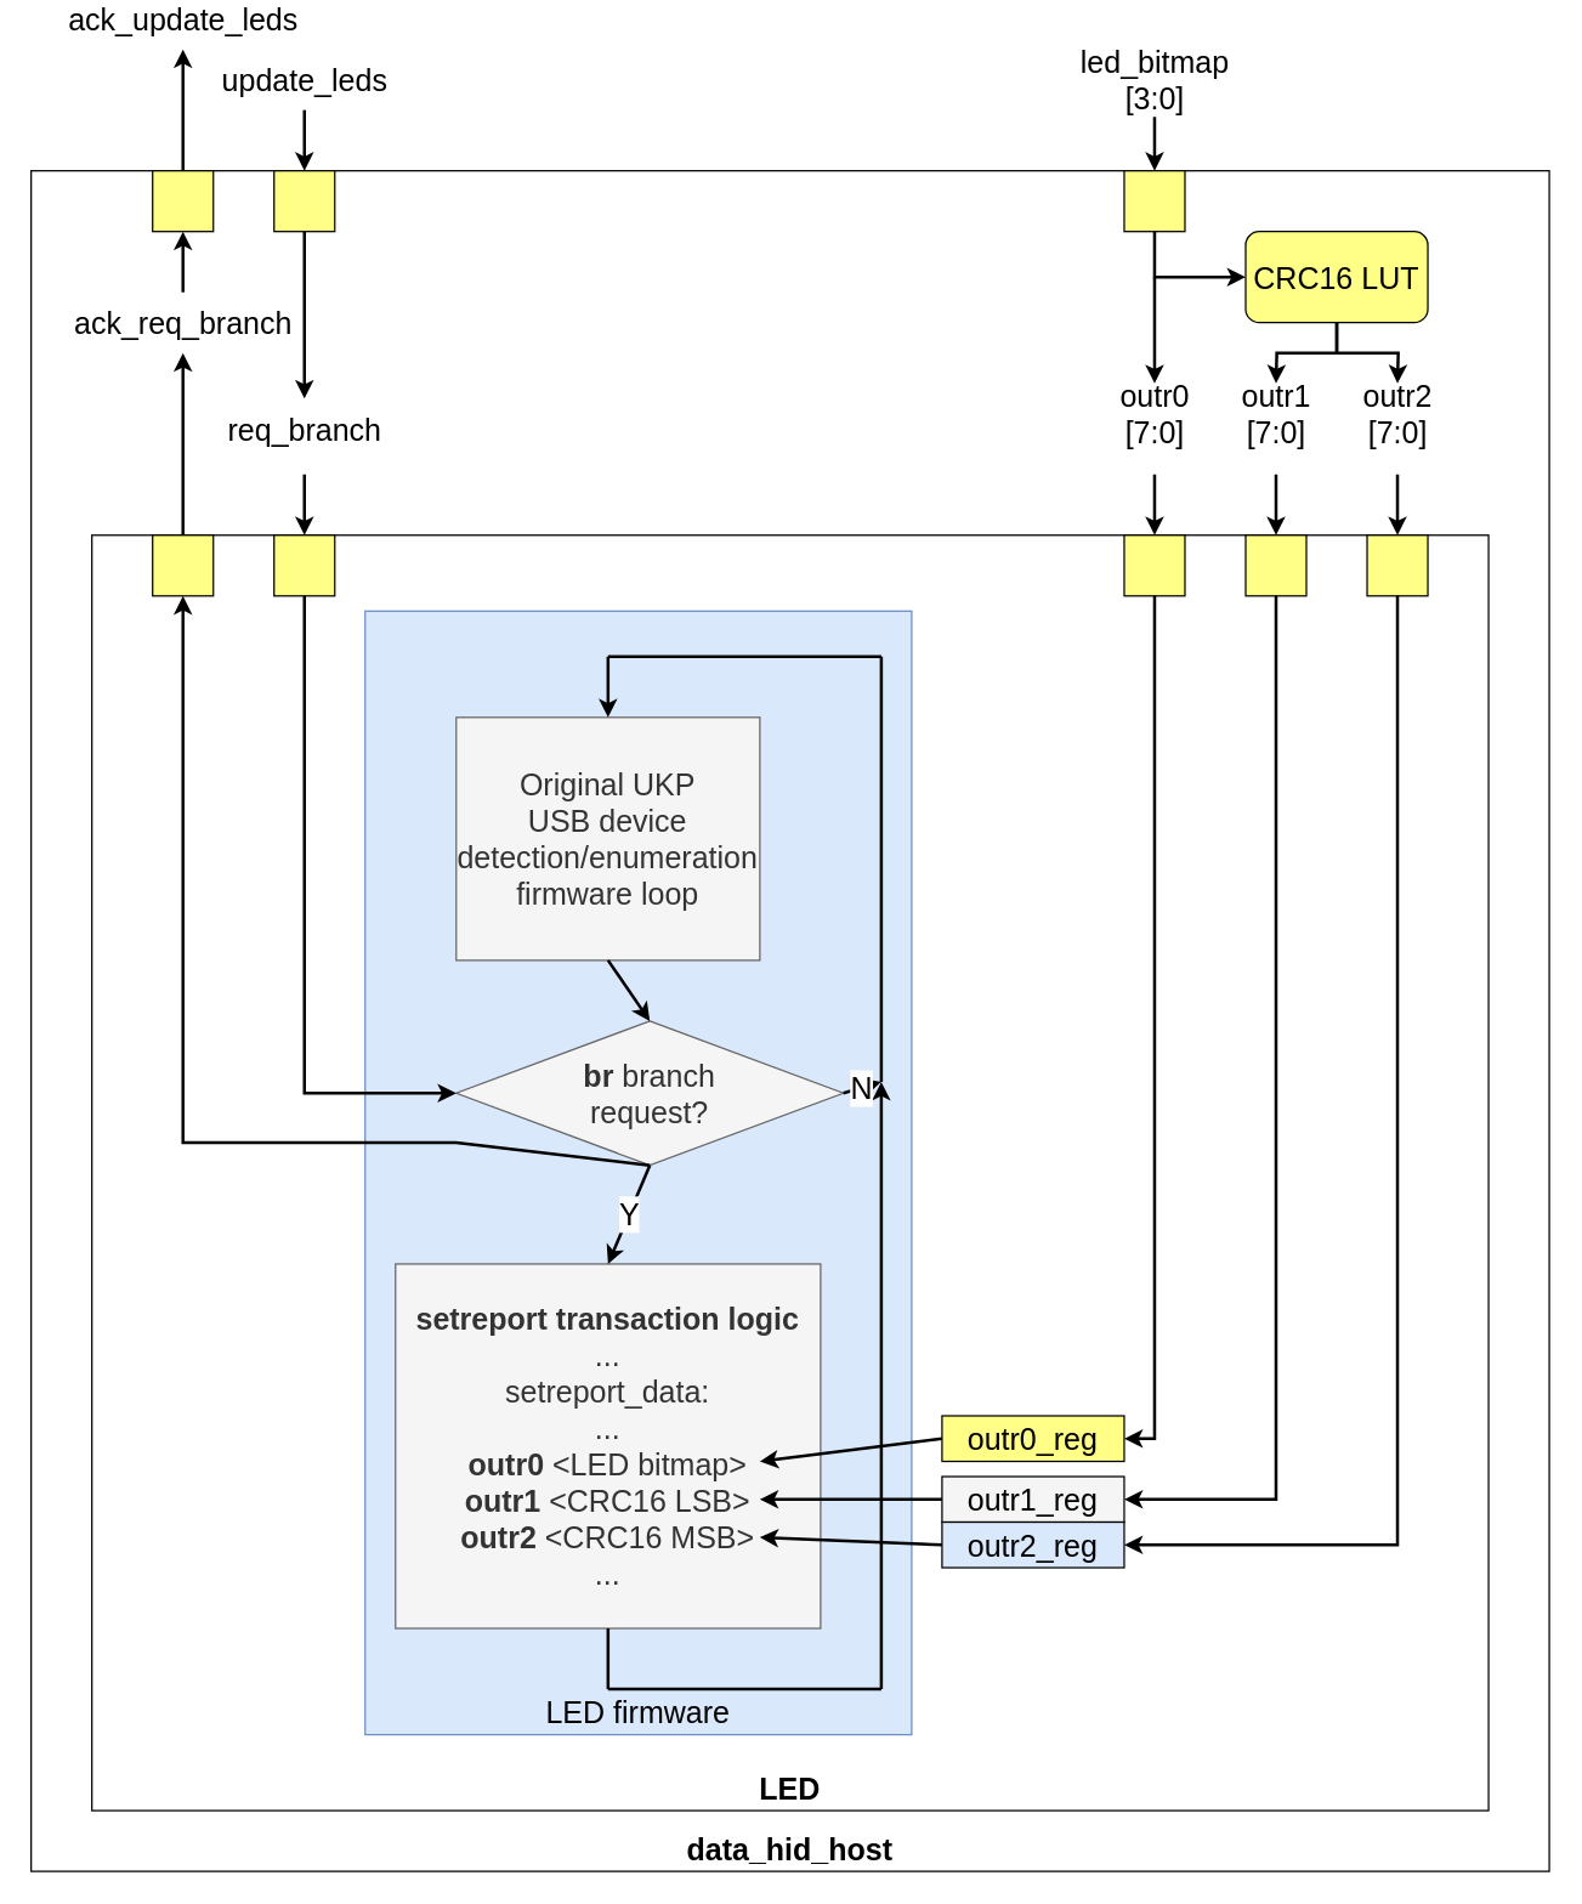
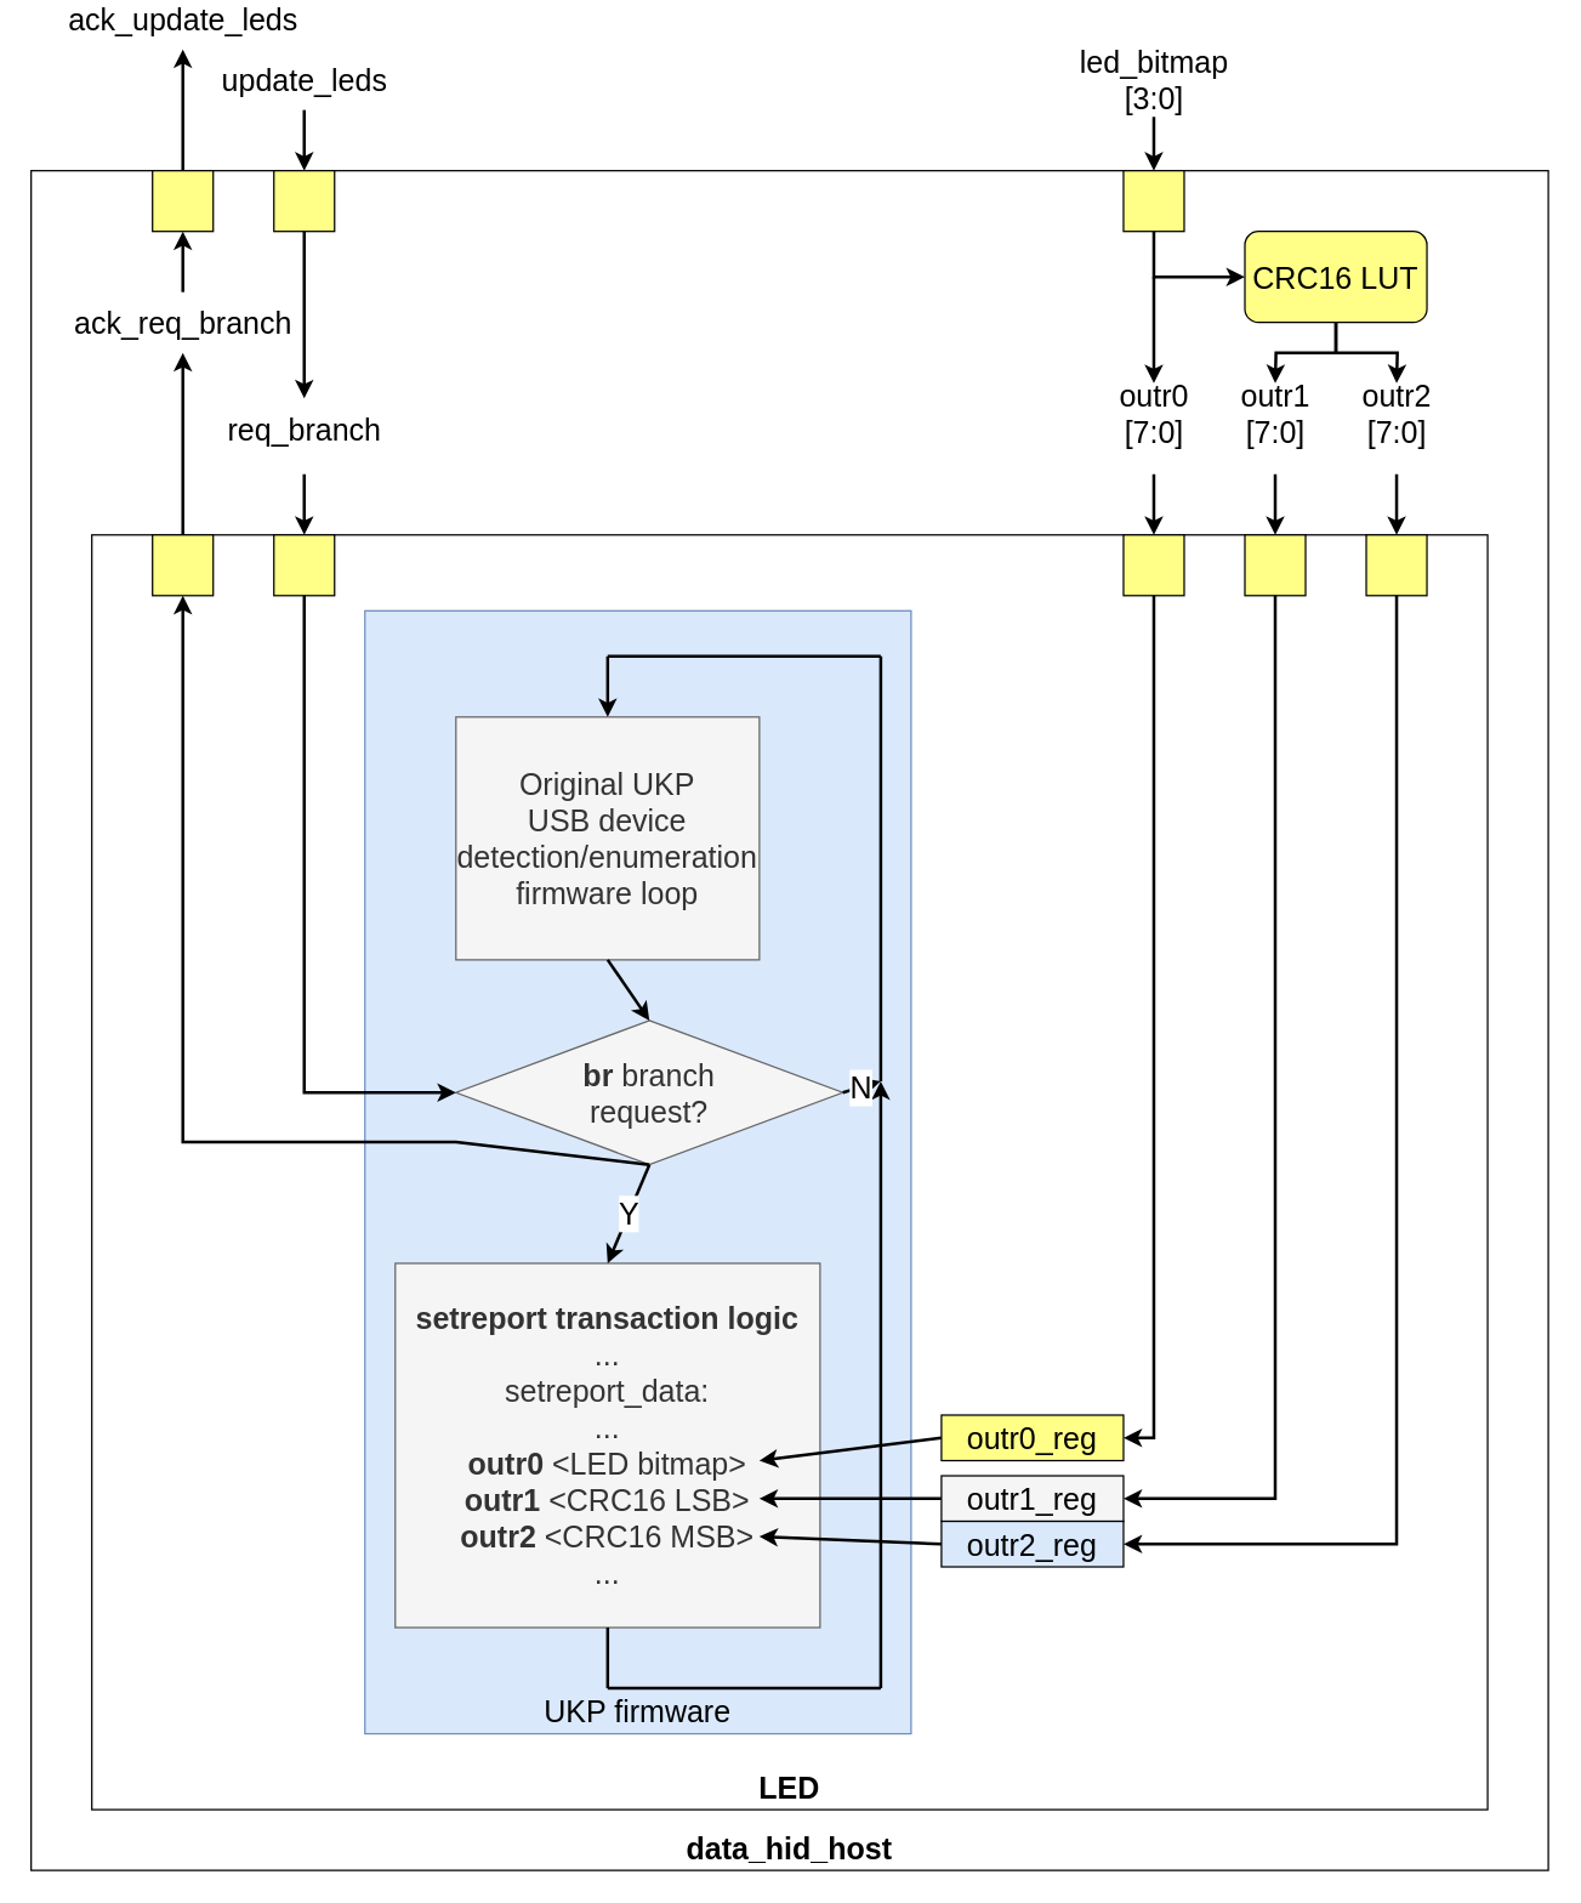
- <mxCell id="4" value="LED firmware" style="rounded=0;whiteSpace=wrap;html=1;fontSize=20;strokeColor=#6c8ebf;strokeWidth=1;fillColor=#dae8fc;verticalAlign=bottom;" vertex="1" parent="1"><mxGeometry x="240" y="390" width="360" height="740" as="geometry" /></mxCell>
+ <mxCell id="4" value="UKP firmware" style="rounded=0;whiteSpace=wrap;html=1;fontSize=20;strokeColor=#6c8ebf;strokeWidth=1;fillColor=#dae8fc;verticalAlign=bottom;" vertex="1" parent="1"><mxGeometry x="240" y="390" width="360" height="740" as="geometry" /></mxCell>
